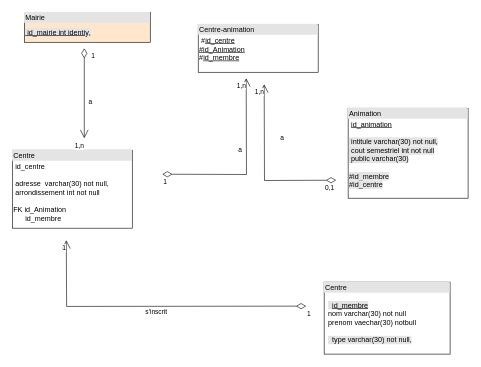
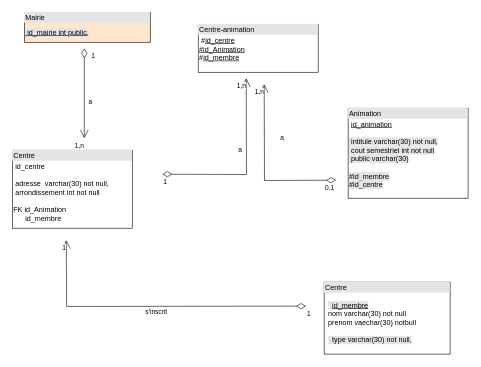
- <mxCell id="13" value="&lt;u style=&quot;color: rgb(0, 0, 0); font-family: helvetica; font-size: 12px; font-style: normal; font-weight: 400; letter-spacing: normal; text-align: left; text-indent: 0px; text-transform: none; word-spacing: 0px; background-color: rgb(228, 228, 228);&quot;&gt;&amp;nbsp;id_mairie int identiy,&lt;br&gt;&lt;/u&gt;" style="text;whiteSpace=wrap;html=1;" vertex="1" parent="1"><mxGeometry x="40" y="40" width="130" height="30" as="geometry" /></mxCell>
+ <mxCell id="13" value="&lt;u style=&quot;color: rgb(0, 0, 0); font-family: helvetica; font-size: 12px; font-style: normal; font-weight: 400; letter-spacing: normal; text-align: left; text-indent: 0px; text-transform: none; word-spacing: 0px; background-color: rgb(228, 228, 228);&quot;&gt;&amp;nbsp;id_mairie int public,&lt;br&gt;&lt;/u&gt;" style="text;whiteSpace=wrap;html=1;" vertex="1" parent="1"><mxGeometry x="40" y="40" width="130" height="30" as="geometry" /></mxCell>
